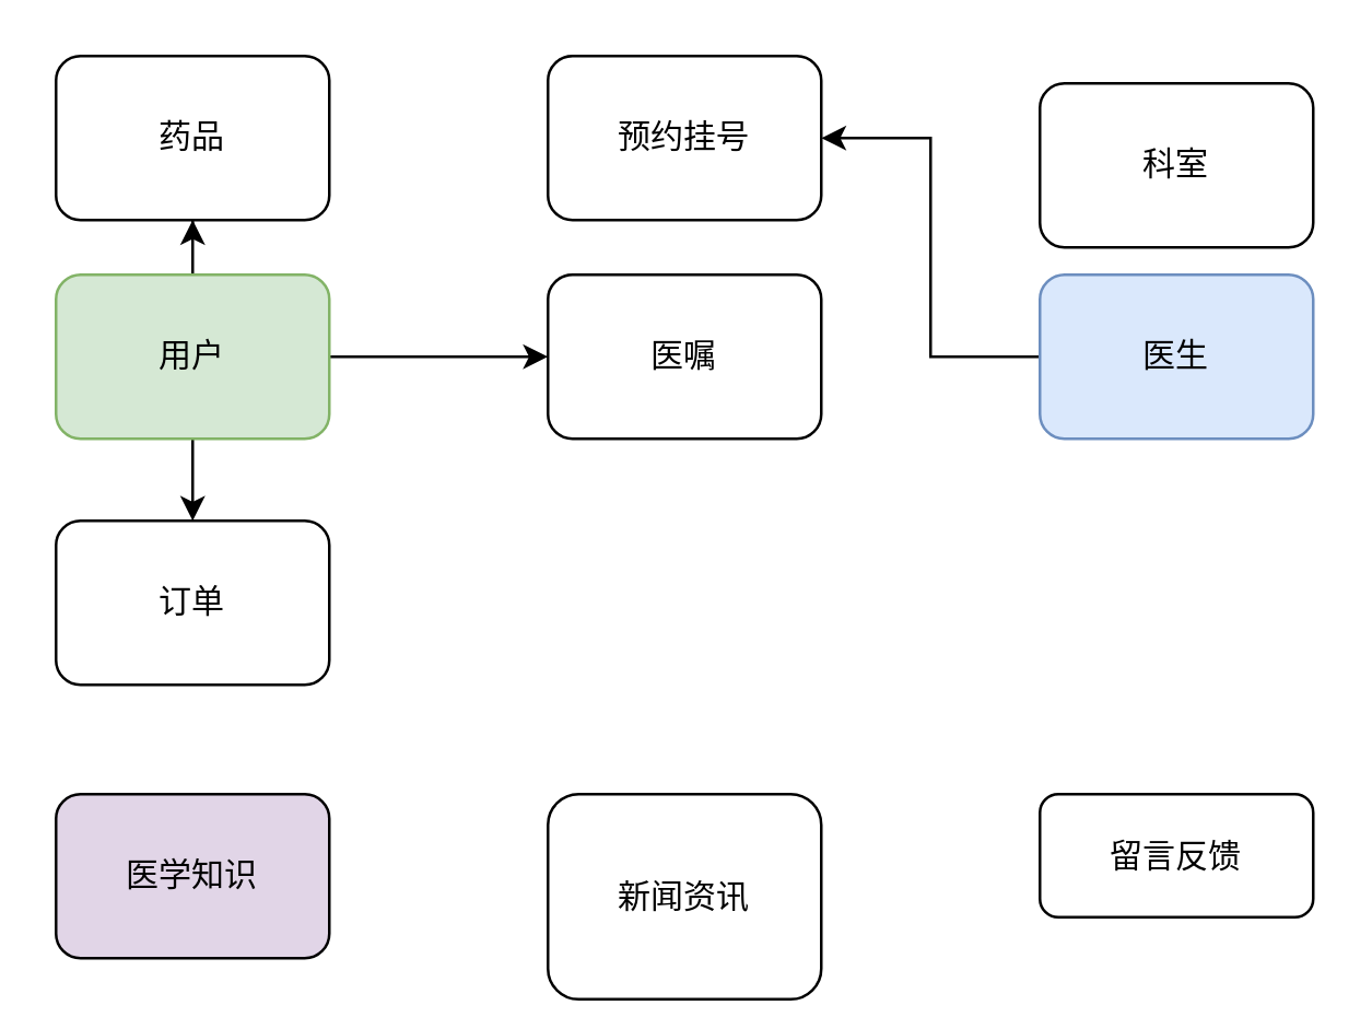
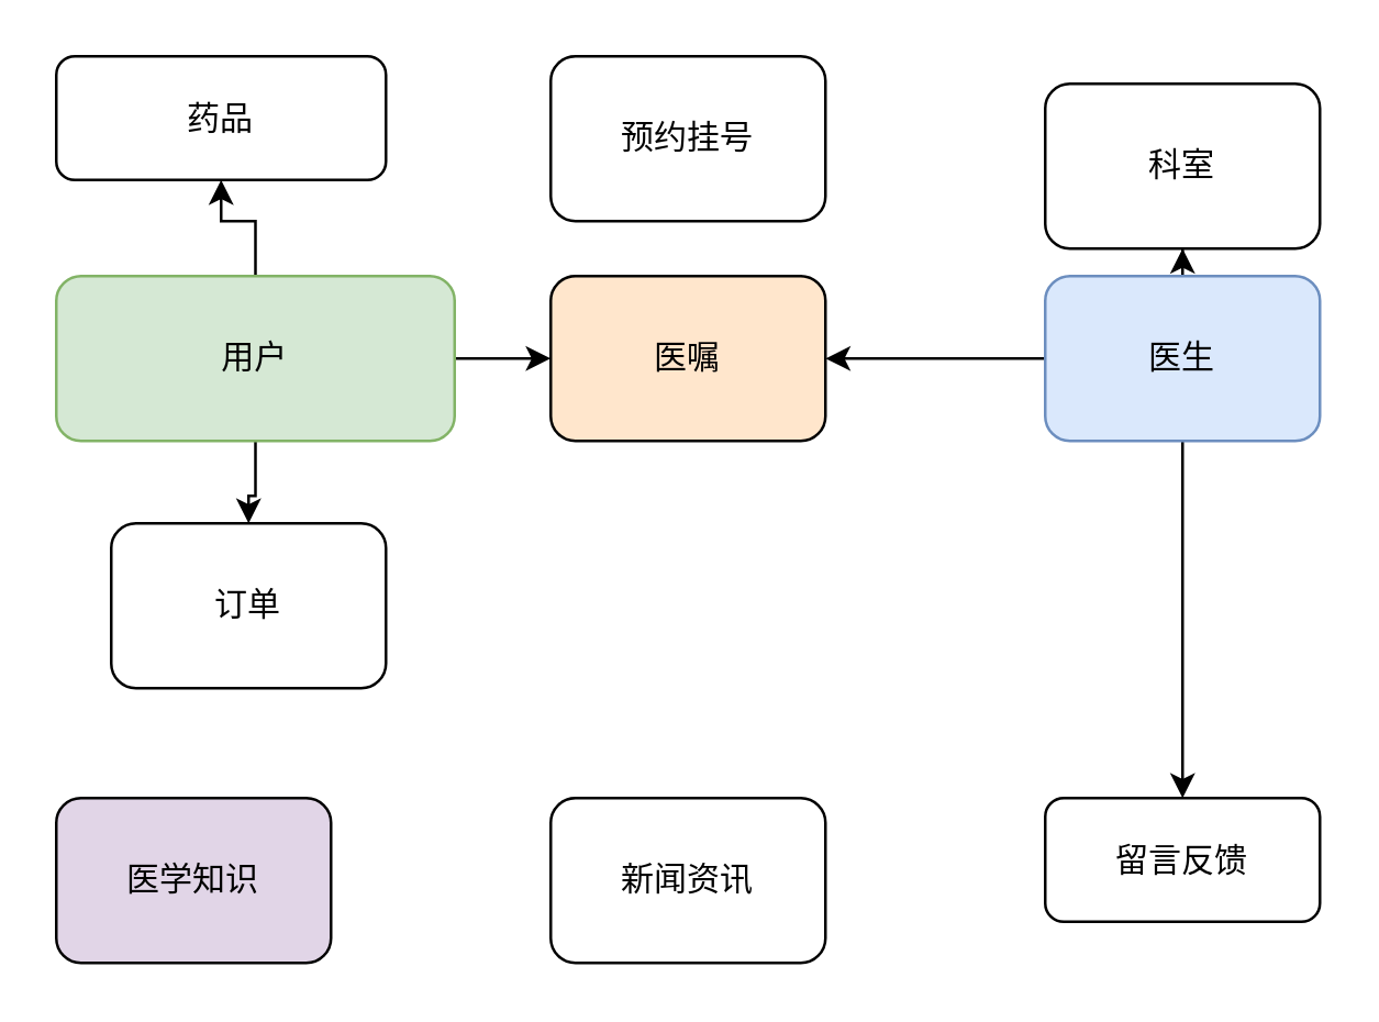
- <mxCell id="10" value="药品" style="rounded=1;whiteSpace=wrap;html=1;" parent="1" vertex="1"><mxGeometry x="20" y="20" width="100" height="60" as="geometry" /></mxCell>
+ <mxCell id="10" value="药品" style="rounded=1;whiteSpace=wrap;html=1;" parent="1" vertex="1"><mxGeometry x="20" y="20" width="120" height="45" as="geometry" /></mxCell>
- <mxCell id="7" style="edgeStyle=orthogonalEdgeStyle;rounded=0;orthogonalLoop=1;jettySize=auto;html=1;entryX=1;entryY=0.5;entryDx=0;entryDy=0;" parent="1" source="9" target="16" edge="1"><mxGeometry relative="1" as="geometry" /></mxCell>
+ <mxCell id="7" style="edgeStyle=orthogonalEdgeStyle;rounded=0;orthogonalLoop=1;jettySize=auto;html=1;" parent="1" source="9" target="15" edge="1"><mxGeometry relative="1" as="geometry" /></mxCell>
+ <mxCell id="8" value="" style="edgeStyle=orthogonalEdgeStyle;rounded=0;orthogonalLoop=1;jettySize=auto;html=1;" edge="1" parent="1" source="9" target="12"><mxGeometry relative="1" as="geometry" /></mxCell>
- <mxCell id="5" value="用户" style="rounded=1;whiteSpace=wrap;html=1;fillColor=#d5e8d4;strokeColor=#82b366;" parent="1" vertex="1"><mxGeometry x="20" y="100" width="100" height="60" as="geometry" /></mxCell>
+ <mxCell id="5" value="用户" style="rounded=1;whiteSpace=wrap;html=1;fillColor=#d5e8d4;strokeColor=#82b366;" parent="1" vertex="1"><mxGeometry x="20" y="100" width="145" height="60" as="geometry" /></mxCell>
- <mxCell id="17" value="医嘱" style="rounded=1;whiteSpace=wrap;html=1;" parent="1" vertex="1"><mxGeometry x="200" y="100" width="100" height="60" as="geometry" /></mxCell>
+ <mxCell id="17" value="医嘱" style="rounded=1;whiteSpace=wrap;html=1;fillColor=#ffe6cc;" parent="1" vertex="1"><mxGeometry x="200" y="100" width="100" height="60" as="geometry" /></mxCell>
+ <mxCell id="6" style="edgeStyle=orthogonalEdgeStyle;rounded=0;orthogonalLoop=1;jettySize=auto;html=1;entryX=1;entryY=0.5;entryDx=0;entryDy=0;" parent="1" source="9" target="17" edge="1"><mxGeometry relative="1" as="geometry" /></mxCell>
- <mxCell id="11" value="订单" style="rounded=1;whiteSpace=wrap;html=1;" parent="1" vertex="1"><mxGeometry x="20" y="190" width="100" height="60" as="geometry" /></mxCell>
+ <mxCell id="11" value="订单" style="rounded=1;whiteSpace=wrap;html=1;" parent="1" vertex="1"><mxGeometry x="40" y="190" width="100" height="60" as="geometry" /></mxCell>
- <mxCell id="14" value="新闻资讯" style="rounded=1;whiteSpace=wrap;html=1;" parent="1" vertex="1"><mxGeometry x="200" y="290" width="100" height="75" as="geometry" /></mxCell>
+ <mxCell id="14" value="新闻资讯" style="rounded=1;whiteSpace=wrap;html=1;" parent="1" vertex="1"><mxGeometry x="200" y="290" width="100" height="60" as="geometry" /></mxCell>
